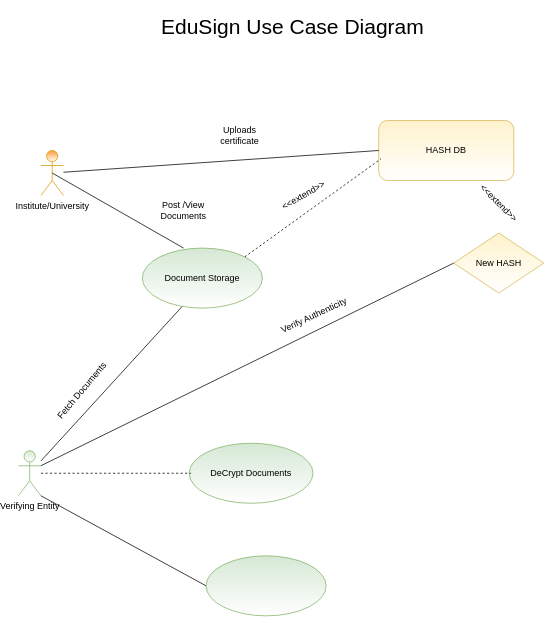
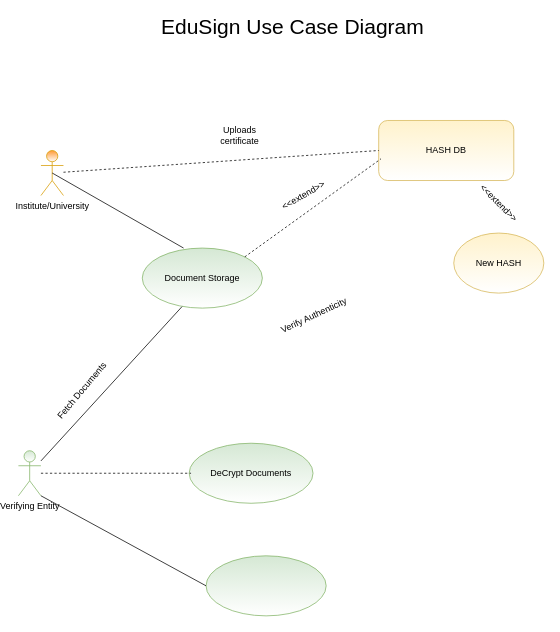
- <mxCell id="15" value="" style="endArrow=none;html=1;entryX=0;entryY=0.5;entryDx=0;entryDy=0;" parent="1" source="4" target="12" edge="1"><mxGeometry width="50" height="50" relative="1" as="geometry"><mxPoint x="90" y="350" as="sourcePoint" /><mxPoint x="250" y="350" as="targetPoint" /></mxGeometry></mxCell>
+ <mxCell id="15" value="" style="endArrow=none;html=1;entryX=0;entryY=0.5;entryDx=0;entryDy=0;dashed=1;" parent="1" source="4" target="12" edge="1"><mxGeometry width="50" height="50" relative="1" as="geometry"><mxPoint x="90" y="350" as="sourcePoint" /><mxPoint x="250" y="350" as="targetPoint" /></mxGeometry></mxCell>
- <mxCell id="10" value="Post /View Documents" style="text;html=1;strokeColor=none;fillColor=none;align=center;verticalAlign=middle;whiteSpace=wrap;rounded=0;" parent="1" vertex="1"><mxGeometry x="180" y="270" width="120" height="20" as="geometry" /></mxCell>
- <mxCell id="24" value="New HASH" style="rhombus;whiteSpace=wrap;html=1;fillColor=#fff2cc;strokeColor=#d6b656;gradientColor=#ffffff;" parent="1" vertex="1"><mxGeometry x="600" y="310" width="120" height="80" as="geometry" /></mxCell>
+ <mxCell id="24" value="New HASH" style="ellipse;whiteSpace=wrap;html=1;fillColor=#fff2cc;strokeColor=#d6b656;gradientColor=#ffffff;" parent="1" vertex="1"><mxGeometry x="600" y="310" width="120" height="80" as="geometry" /></mxCell>
- <mxCell id="2" value="" style="endArrow=none;html=1;entryX=1;entryY=0.333;entryDx=0;entryDy=0;entryPerimeter=0;exitX=0;exitY=0.5;exitDx=0;exitDy=0;" parent="1" source="24" target="3" edge="1"><mxGeometry width="50" height="50" relative="1" as="geometry"><mxPoint x="760" y="390" as="sourcePoint" /><mxPoint x="260" y="70" as="targetPoint" /></mxGeometry></mxCell>
